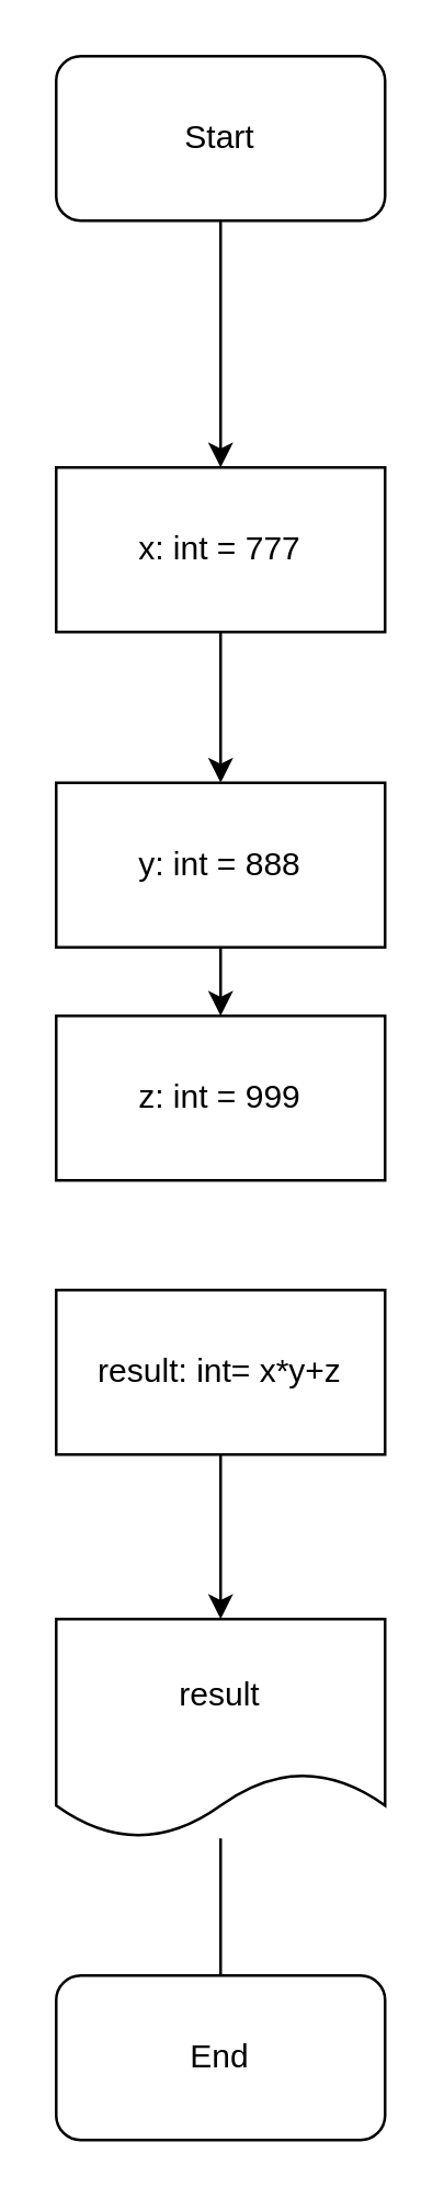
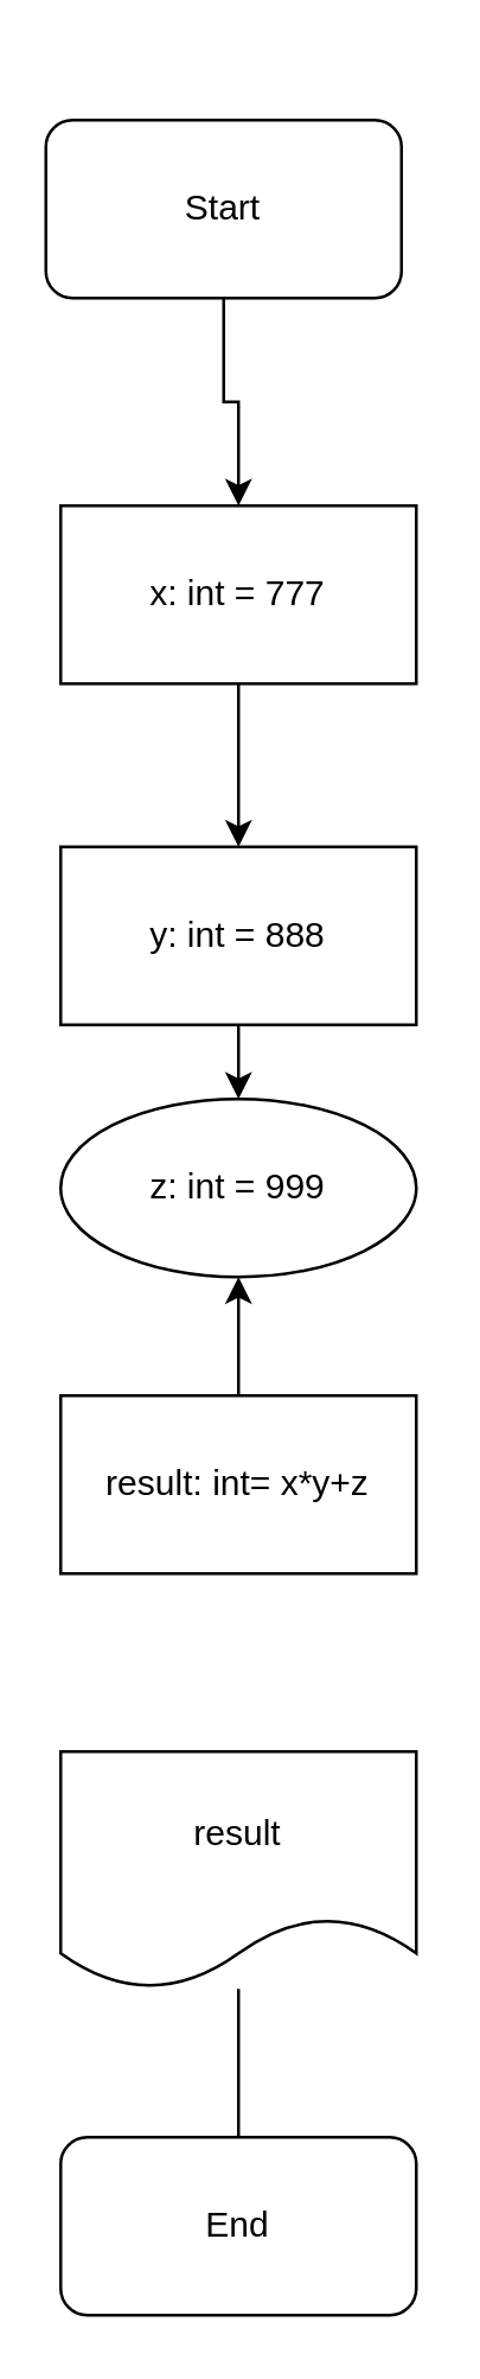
- <mxCell id="3" value="Start" style="rounded=1;whiteSpace=wrap;html=1;" vertex="1" parent="1"><mxGeometry x="20" y="20" width="120" height="60" as="geometry" /></mxCell>
+ <mxCell id="3" value="Start" style="rounded=1;whiteSpace=wrap;html=1;" vertex="1" parent="1"><mxGeometry x="15" y="40" width="120" height="60" as="geometry" /></mxCell>
- <mxCell id="9" value="z: int = 999" style="rounded=0;whiteSpace=wrap;html=1;" vertex="1" parent="1"><mxGeometry x="20" y="370" width="120" height="60" as="geometry" /></mxCell>
+ <mxCell id="9" value="z: int = 999" style="ellipse;whiteSpace=wrap;html=1;" vertex="1" parent="1"><mxGeometry x="20" y="370" width="120" height="60" as="geometry" /></mxCell>
- <mxCell id="10" value="" style="edgeStyle=orthogonalEdgeStyle;rounded=0;orthogonalLoop=1;jettySize=auto;html=1;" edge="1" parent="1" source="11" target="13"><mxGeometry relative="1" as="geometry" /></mxCell>
+ <mxCell id="10" value="" style="edgeStyle=orthogonalEdgeStyle;rounded=0;orthogonalLoop=1;jettySize=auto;html=1;" edge="1" parent="1" source="11" target="9"><mxGeometry relative="1" as="geometry" /></mxCell>
